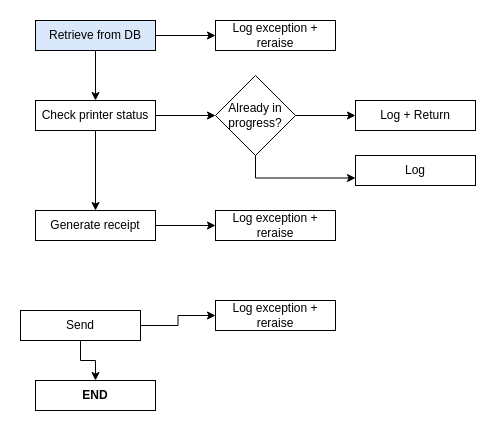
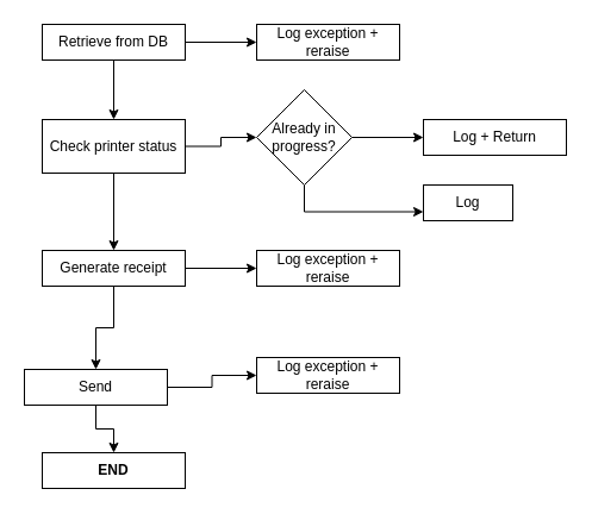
- <mxCell id="4" value="Retrieve from DB" style="rounded=0;whiteSpace=wrap;html=1;fillColor=#dae8fc;" vertex="1" parent="1"><mxGeometry x="35" y="20" width="120" height="30" as="geometry" /></mxCell>
+ <mxCell id="4" value="Retrieve from DB" style="rounded=0;whiteSpace=wrap;html=1;" vertex="1" parent="1"><mxGeometry x="35" y="20" width="120" height="30" as="geometry" /></mxCell>
- <mxCell id="7" value="Check printer status" style="rounded=0;whiteSpace=wrap;html=1;" vertex="1" parent="1"><mxGeometry x="35" y="100" width="120" height="30" as="geometry" /></mxCell>
+ <mxCell id="7" value="Check printer status" style="rounded=0;whiteSpace=wrap;html=1;" vertex="1" parent="1"><mxGeometry x="35" y="100" width="120" height="45" as="geometry" /></mxCell>
- <mxCell id="17" value="Log" style="whiteSpace=wrap;html=1;rounded=0;" vertex="1" parent="1"><mxGeometry x="355" y="155" width="120" height="30" as="geometry" /></mxCell>
+ <mxCell id="17" value="Log" style="whiteSpace=wrap;html=1;rounded=0;" vertex="1" parent="1"><mxGeometry x="355" y="155" width="75" height="30" as="geometry" /></mxCell>
+ <mxCell id="14" value="" style="edgeStyle=orthogonalEdgeStyle;rounded=0;orthogonalLoop=1;jettySize=auto;html=1;" edge="1" parent="1" source="15" target="20"><mxGeometry relative="1" as="geometry" /></mxCell>
